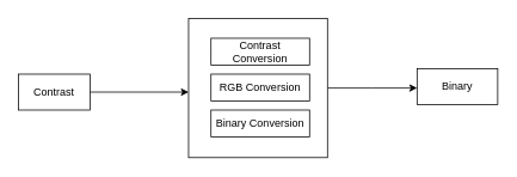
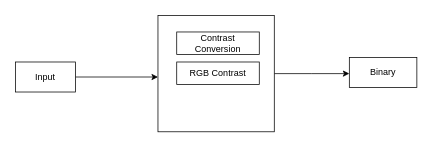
- <mxCell id="7" value="RGB Conversion" style="rounded=0;whiteSpace=wrap;html=1;" vertex="1" parent="1"><mxGeometry x="235" y="82" width="110" height="30" as="geometry" /></mxCell>
+ <mxCell id="7" value="RGB Contrast" style="rounded=0;whiteSpace=wrap;html=1;" vertex="1" parent="1"><mxGeometry x="235" y="82" width="110" height="30" as="geometry" /></mxCell>
- <mxCell id="5" value="Contrast" style="rounded=0;whiteSpace=wrap;html=1;" vertex="1" parent="1"><mxGeometry x="20" y="82" width="80" height="40" as="geometry" /></mxCell>
+ <mxCell id="5" value="Input" style="rounded=0;whiteSpace=wrap;html=1;" vertex="1" parent="1"><mxGeometry x="20" y="82" width="80" height="40" as="geometry" /></mxCell>
- <mxCell id="8" value="Binary Conversion" style="rounded=0;whiteSpace=wrap;html=1;" vertex="1" parent="1"><mxGeometry x="235" y="122" width="110" height="30" as="geometry" /></mxCell>
